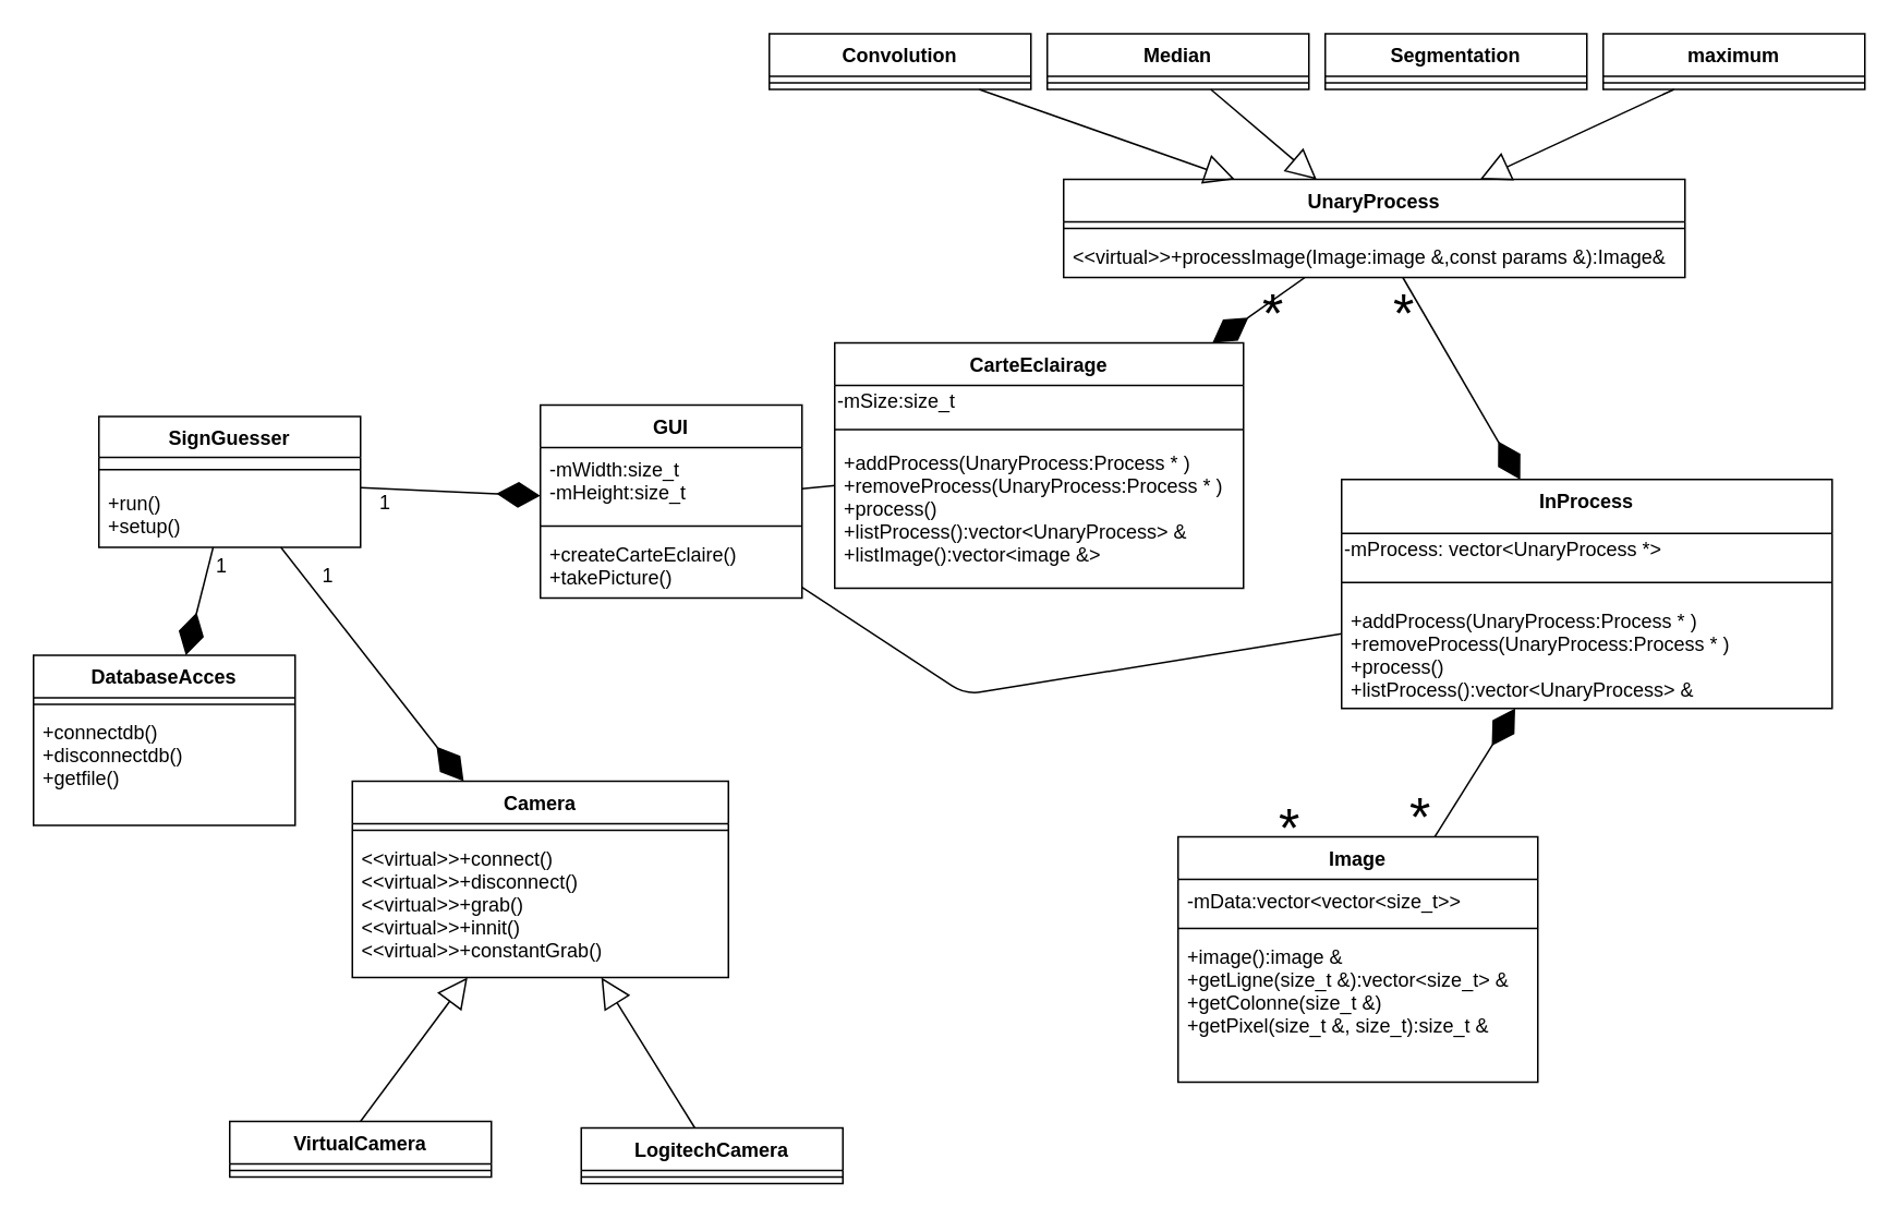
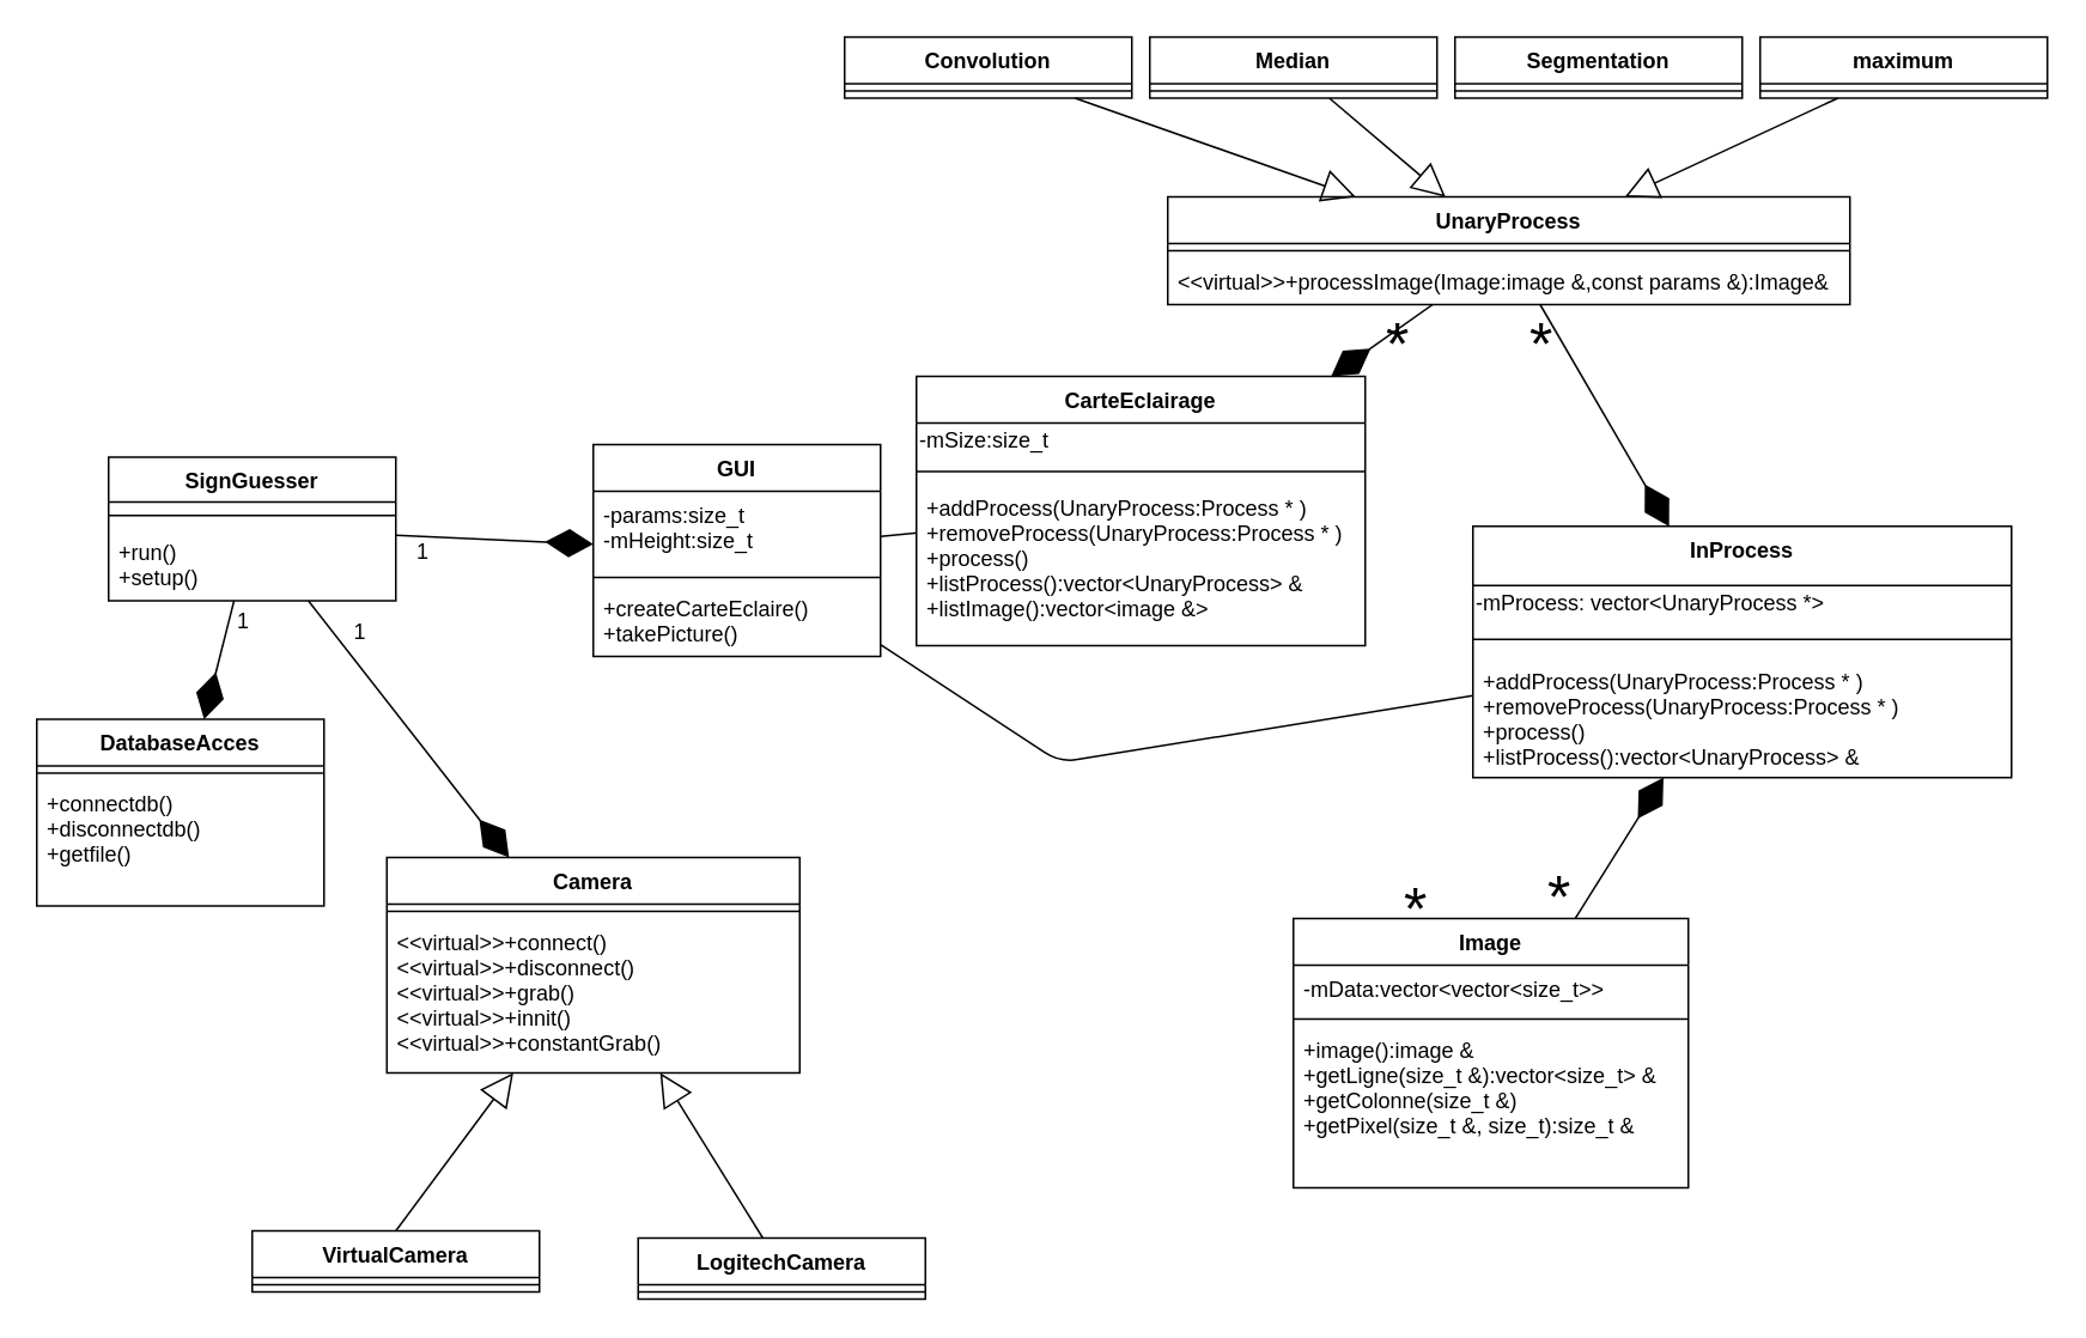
- <mxCell id="29" value="-mWidth:size_t&#10;-mHeight:size_t&#10;" style="text;strokeColor=none;fillColor=none;align=left;verticalAlign=top;spacingLeft=4;spacingRight=4;overflow=hidden;rotatable=0;points=[[0,0.5],[1,0.5]];portConstraint=eastwest;" parent="28" vertex="1"><mxGeometry y="26" width="160" height="44" as="geometry" /></mxCell>
+ <mxCell id="29" value="-params:size_t&#10;-mHeight:size_t&#10;" style="text;strokeColor=none;fillColor=none;align=left;verticalAlign=top;spacingLeft=4;spacingRight=4;overflow=hidden;rotatable=0;points=[[0,0.5],[1,0.5]];portConstraint=eastwest;" parent="28" vertex="1"><mxGeometry y="26" width="160" height="44" as="geometry" /></mxCell>
